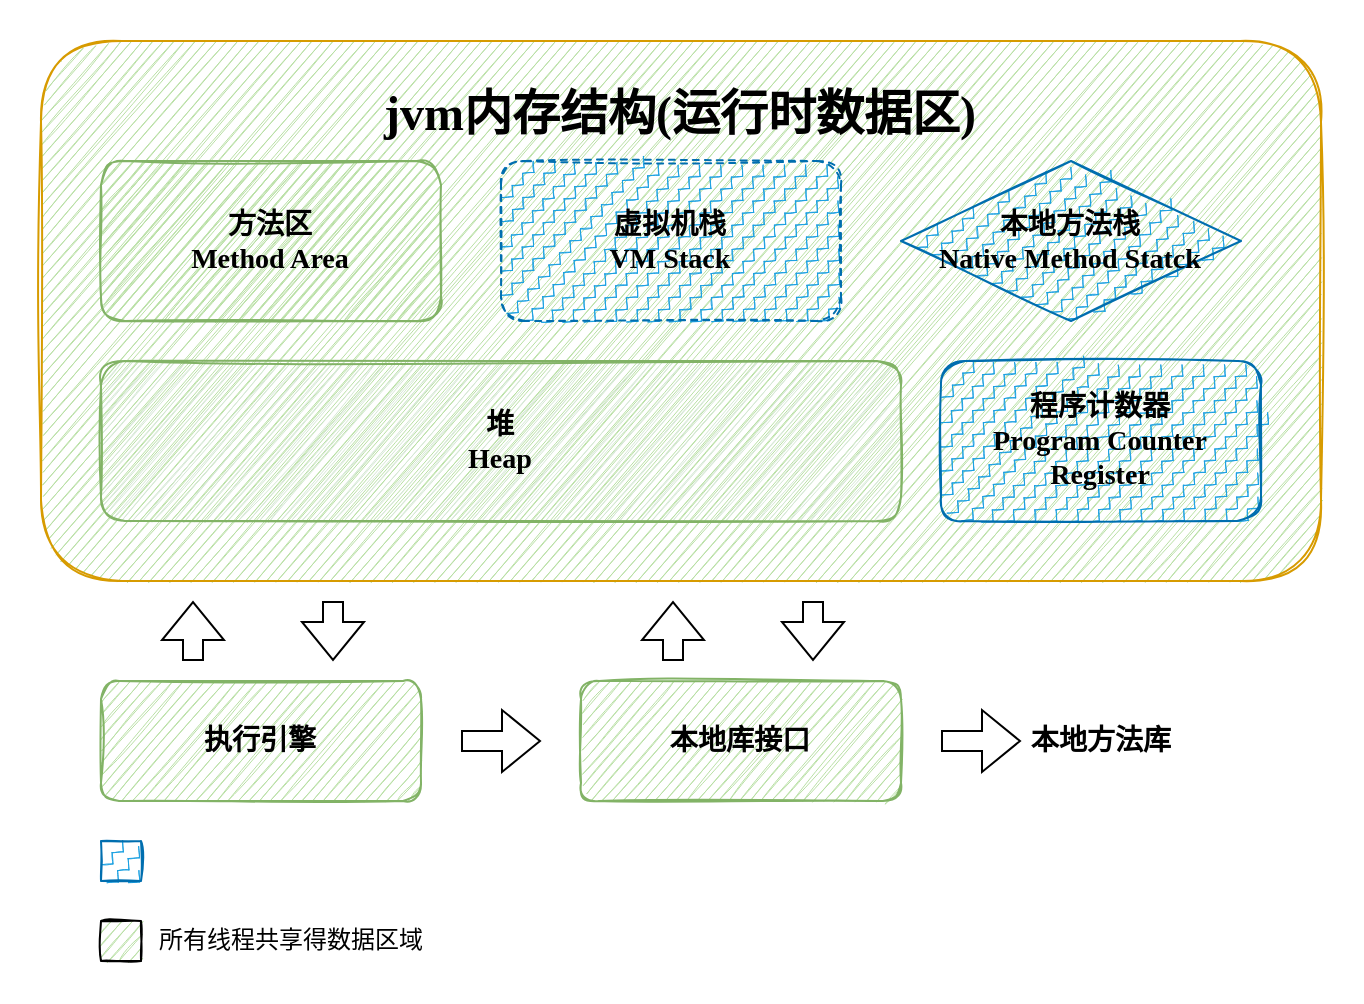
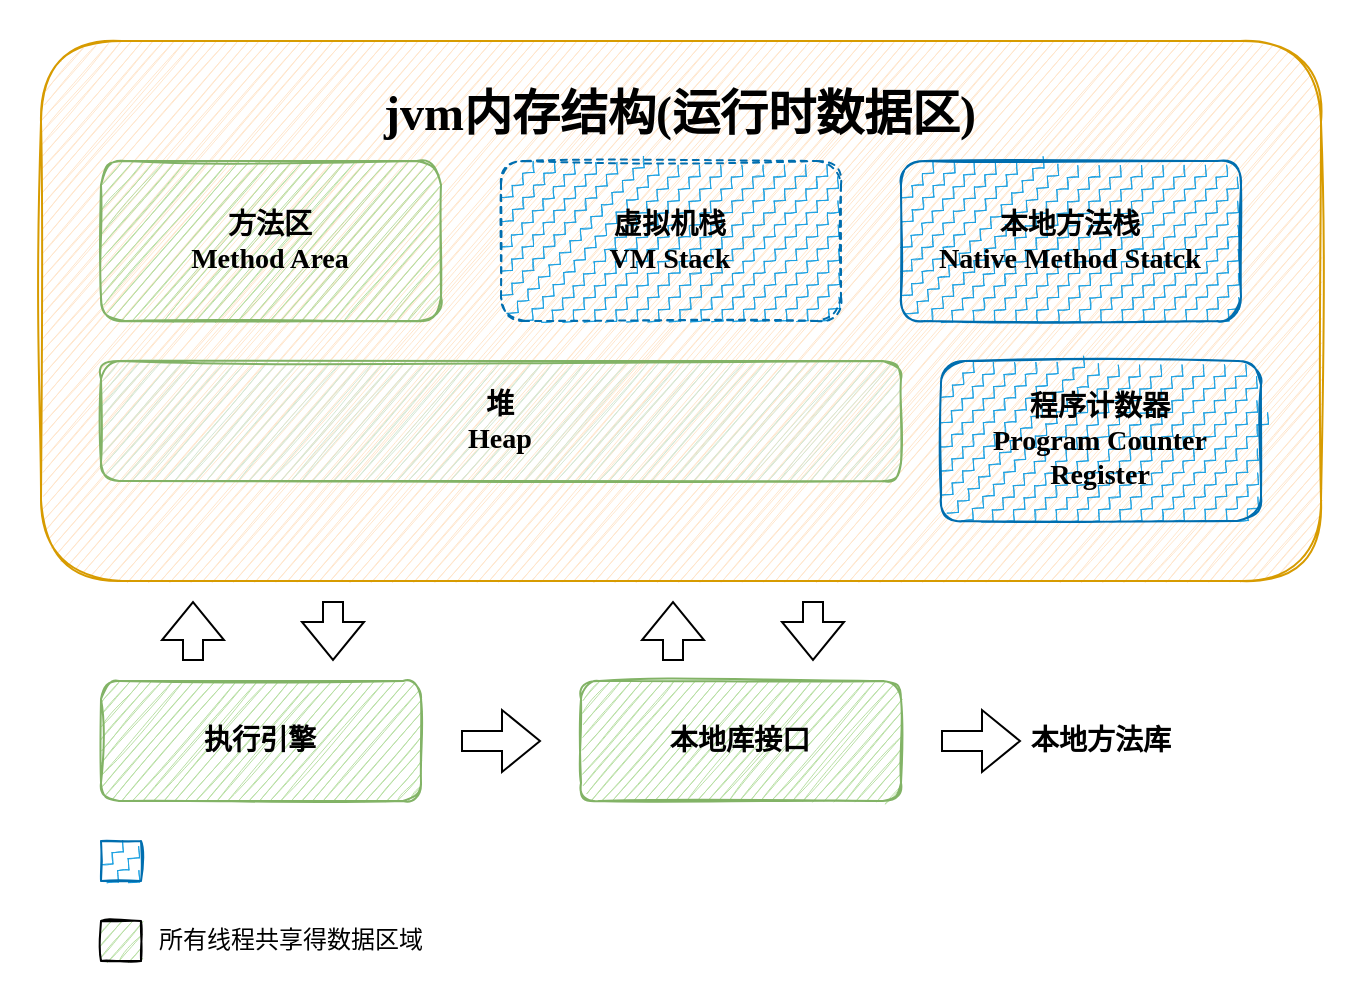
- <mxCell id="2" value="&lt;h1&gt;&lt;font face=&quot;Comic Sans MS&quot;&gt;jvm内存结构(运行时数据区)&lt;/font&gt;&lt;/h1&gt;" style="rounded=1;whiteSpace=wrap;html=1;fillColor=#b9e0a5;strokeColor=#d79b00;sketch=1;align=center;verticalAlign=top;" vertex="1" parent="1"><mxGeometry x="20" y="20" width="640" height="270" as="geometry" /></mxCell>
+ <mxCell id="2" value="&lt;h1&gt;&lt;font face=&quot;Comic Sans MS&quot;&gt;jvm内存结构(运行时数据区)&lt;/font&gt;&lt;/h1&gt;" style="rounded=1;whiteSpace=wrap;html=1;fillColor=#ffe6cc;strokeColor=#d79b00;sketch=1;align=center;verticalAlign=top;" vertex="1" parent="1"><mxGeometry x="20" y="20" width="640" height="270" as="geometry" /></mxCell>
- <mxCell id="5" value="&lt;h3&gt;&lt;font color=&quot;#000000&quot;&gt;本地方法栈&lt;br&gt;&lt;/font&gt;&lt;font color=&quot;#000000&quot;&gt;Native Method Statck&lt;/font&gt;&lt;/h3&gt;" style="rhombus;whiteSpace=wrap;html=1;sketch=1;fontFamily=Comic Sans MS;fillColor=#1ba1e2;fontColor=#ffffff;strokeColor=#006EAF;fillStyle=zigzag-line;" vertex="1" parent="1"><mxGeometry x="450" y="80" width="170" height="80" as="geometry" /></mxCell>
+ <mxCell id="5" value="&lt;h3&gt;&lt;font color=&quot;#000000&quot;&gt;本地方法栈&lt;br&gt;&lt;/font&gt;&lt;font color=&quot;#000000&quot;&gt;Native Method Statck&lt;/font&gt;&lt;/h3&gt;" style="rounded=1;whiteSpace=wrap;html=1;sketch=1;fontFamily=Comic Sans MS;fillColor=#1ba1e2;fontColor=#ffffff;strokeColor=#006EAF;fillStyle=zigzag-line;" vertex="1" parent="1"><mxGeometry x="450" y="80" width="170" height="80" as="geometry" /></mxCell>
- <mxCell id="6" value="&lt;h3&gt;堆&lt;br&gt;Heap&lt;/h3&gt;" style="rounded=1;whiteSpace=wrap;html=1;sketch=1;fontFamily=Comic Sans MS;fillColor=#d5e8d4;strokeColor=#82b366;fillStyle=auto;" vertex="1" parent="1"><mxGeometry x="50" y="180" width="400" height="80" as="geometry" /></mxCell>
+ <mxCell id="6" value="&lt;h3&gt;堆&lt;br&gt;Heap&lt;/h3&gt;" style="rounded=1;whiteSpace=wrap;html=1;sketch=1;fontFamily=Comic Sans MS;fillColor=#d5e8d4;strokeColor=#82b366;fillStyle=auto;" vertex="1" parent="1"><mxGeometry x="50" y="180" width="400" height="60" as="geometry" /></mxCell>
